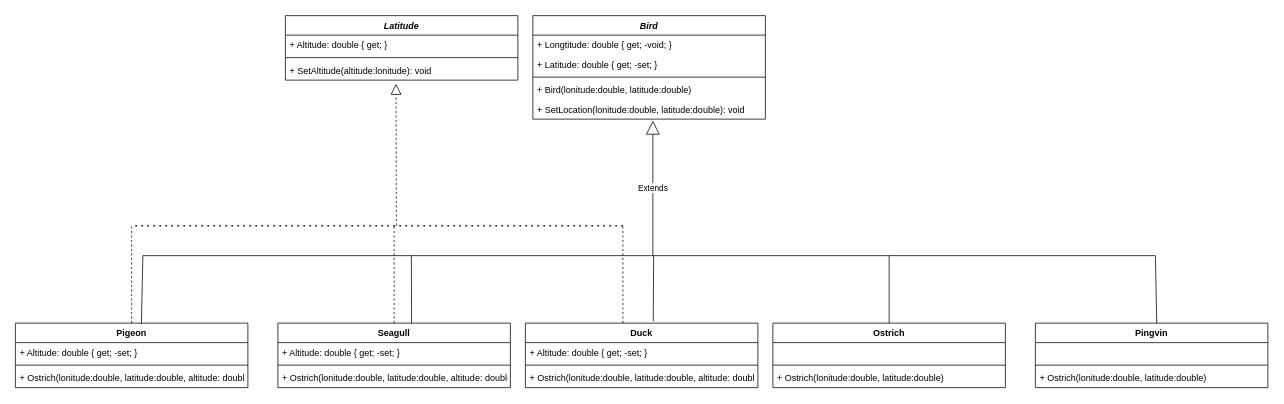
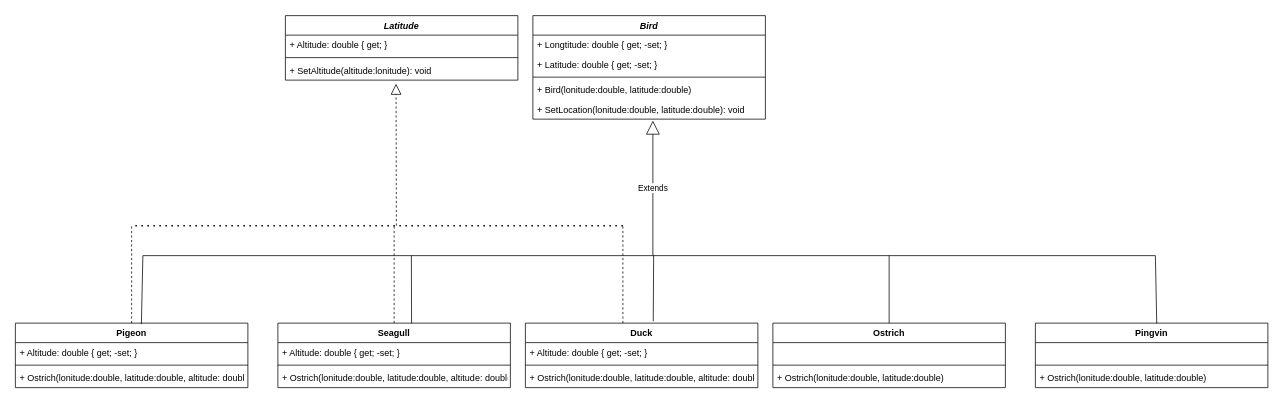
- <mxCell id="3" value="+ Longtitude: double { get; -void; }" style="text;strokeColor=none;fillColor=none;align=left;verticalAlign=top;spacingLeft=4;spacingRight=4;overflow=hidden;rotatable=0;points=[[0,0.5],[1,0.5]];portConstraint=eastwest;" vertex="1" parent="2"><mxGeometry y="26" width="310" height="26" as="geometry" /></mxCell>
+ <mxCell id="3" value="+ Longtitude: double { get; -set; }" style="text;strokeColor=none;fillColor=none;align=left;verticalAlign=top;spacingLeft=4;spacingRight=4;overflow=hidden;rotatable=0;points=[[0,0.5],[1,0.5]];portConstraint=eastwest;" vertex="1" parent="2"><mxGeometry y="26" width="310" height="26" as="geometry" /></mxCell>
